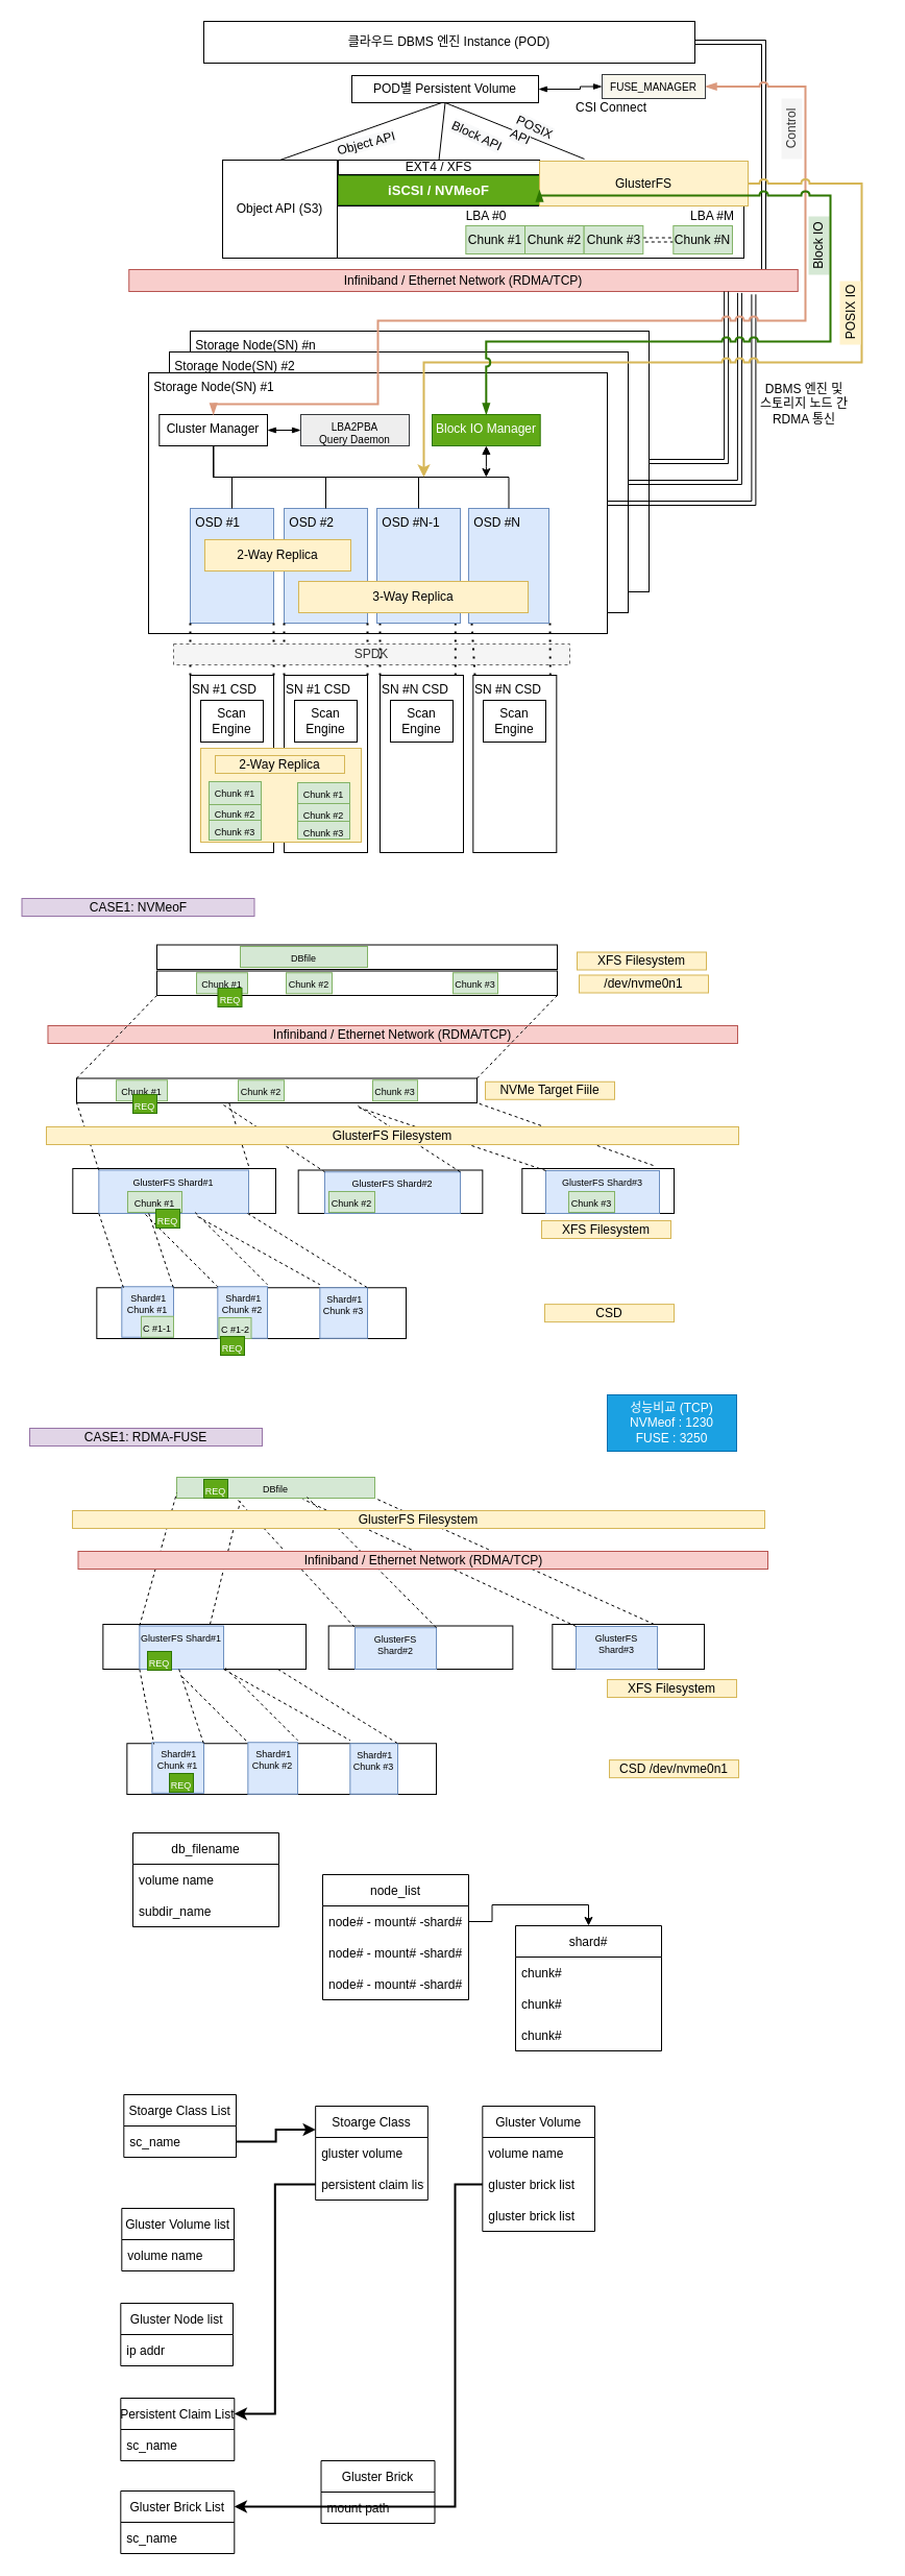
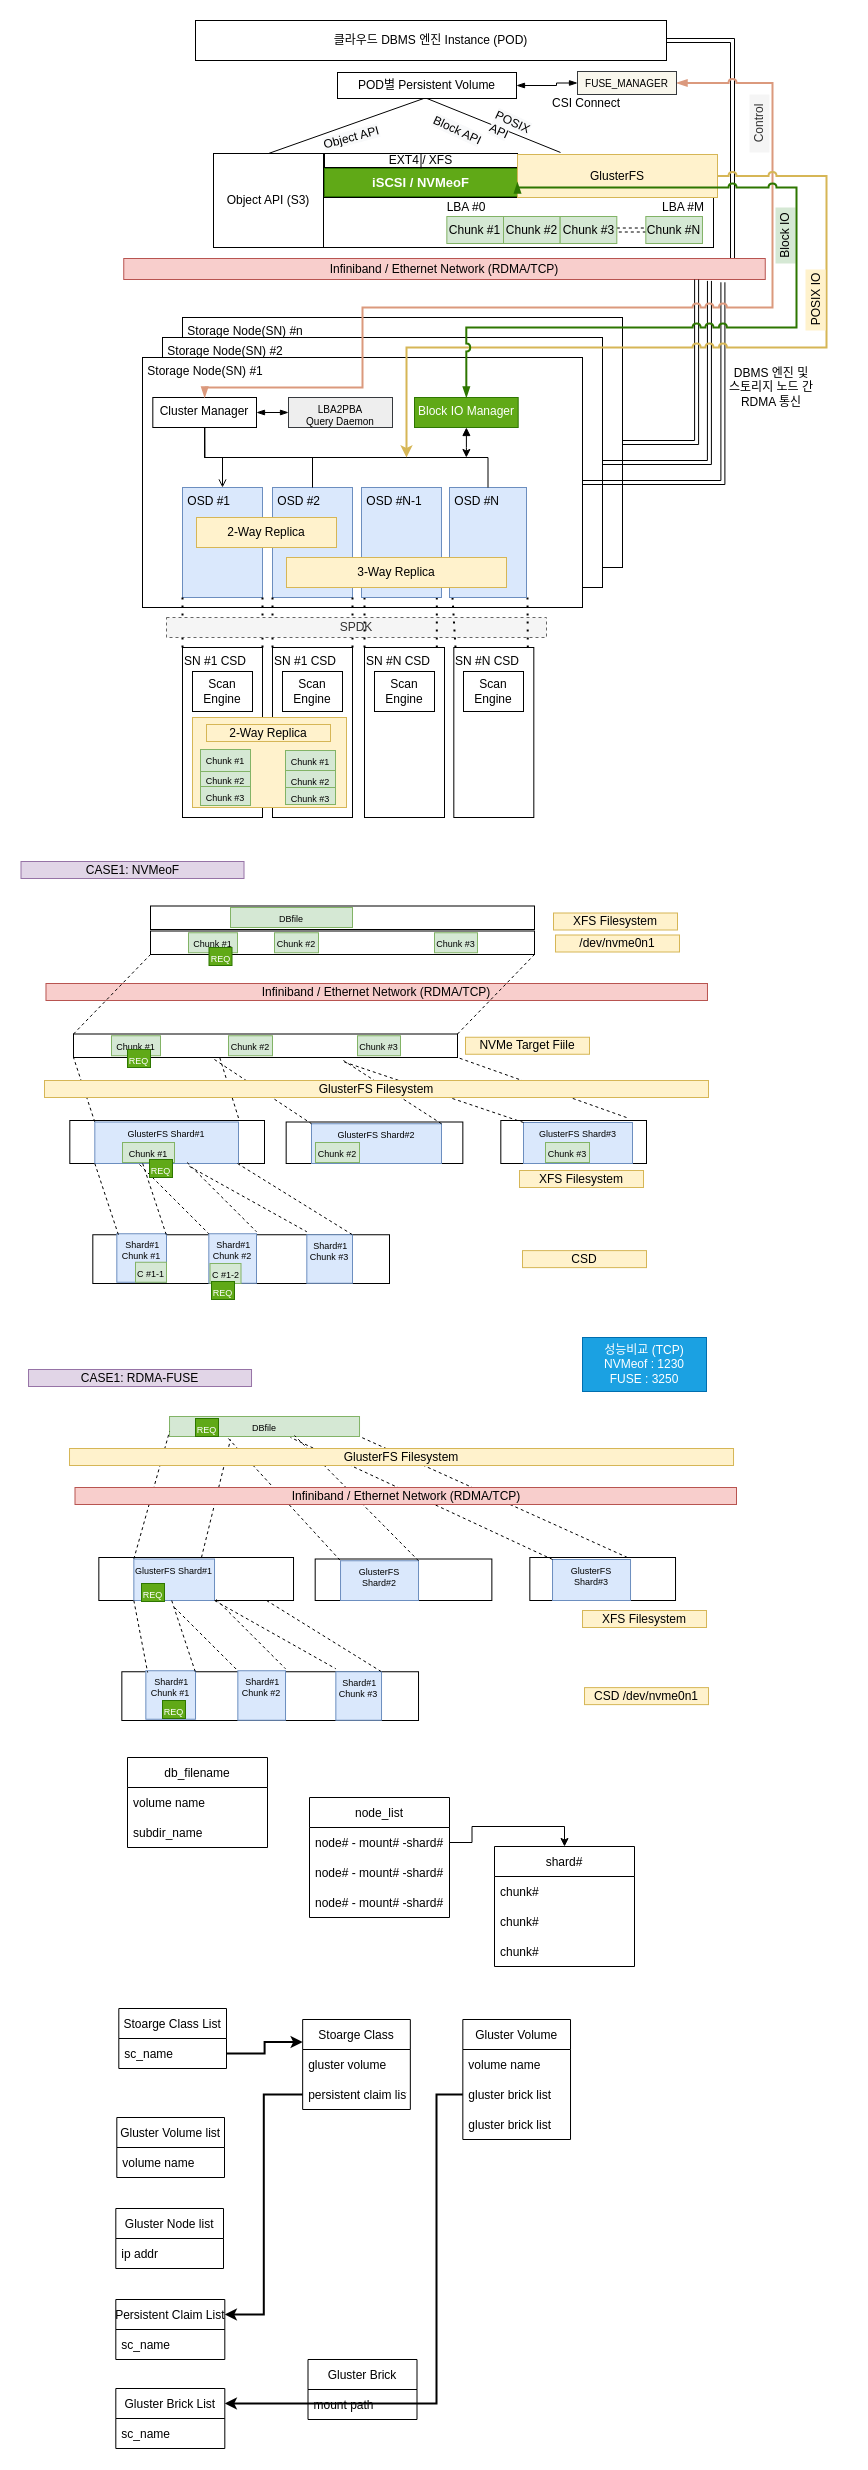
- <mxCell id="19" value="" style="endArrow=none;html=1;entryX=0.5;entryY=1;entryDx=0;entryDy=0;exitX=0.5;exitY=0;exitDx=0;exitDy=0;" parent="1" source="8" target="171" edge="1"><mxGeometry width="50" height="50" relative="1" as="geometry"><mxPoint x="480" y="227" as="sourcePoint" /><mxPoint x="520" y="97" as="targetPoint" /></mxGeometry></mxCell>
+ <mxCell id="19" value="" style="endArrow=none;html=1;exitX=0.5;exitY=0;exitDx=0;exitDy=0;" parent="1" source="8" target="9" edge="1"><mxGeometry width="50" height="50" relative="1" as="geometry"><mxPoint x="480" y="227" as="sourcePoint" /><mxPoint x="520" y="97" as="targetPoint" /></mxGeometry></mxCell>
- <mxCell id="50" style="edgeStyle=orthogonalEdgeStyle;rounded=0;orthogonalLoop=1;jettySize=auto;html=1;fontSize=9;endArrow=none;endFill=0;entryX=0.5;entryY=0;entryDx=0;entryDy=0;exitX=0.5;exitY=1;exitDx=0;exitDy=0;" parent="1" source="47" target="43" edge="1"><mxGeometry relative="1" as="geometry"><mxPoint x="249" y="447" as="sourcePoint" /><mxPoint x="342" y="507" as="targetPoint" /></mxGeometry></mxCell>
- <mxCell id="48" style="edgeStyle=orthogonalEdgeStyle;rounded=0;orthogonalLoop=1;jettySize=auto;html=1;exitX=0.5;exitY=1;exitDx=0;exitDy=0;fontSize=9;endArrow=none;endFill=0;entryX=0.5;entryY=0;entryDx=0;entryDy=0;" parent="1" source="47" target="11" edge="1"><mxGeometry relative="1" as="geometry"><mxPoint x="239" y="437" as="sourcePoint" /><mxPoint x="332" y="497" as="targetPoint" /></mxGeometry></mxCell>
+ <mxCell id="48" style="edgeStyle=orthogonalEdgeStyle;rounded=0;orthogonalLoop=1;jettySize=auto;html=1;exitX=0.5;exitY=1;exitDx=0;exitDy=0;fontSize=9;endArrow=open;endFill=0;entryX=0.5;entryY=0;entryDx=0;entryDy=0;" parent="1" source="47" target="11" edge="1"><mxGeometry relative="1" as="geometry"><mxPoint x="239" y="437" as="sourcePoint" /><mxPoint x="332" y="497" as="targetPoint" /></mxGeometry></mxCell>
